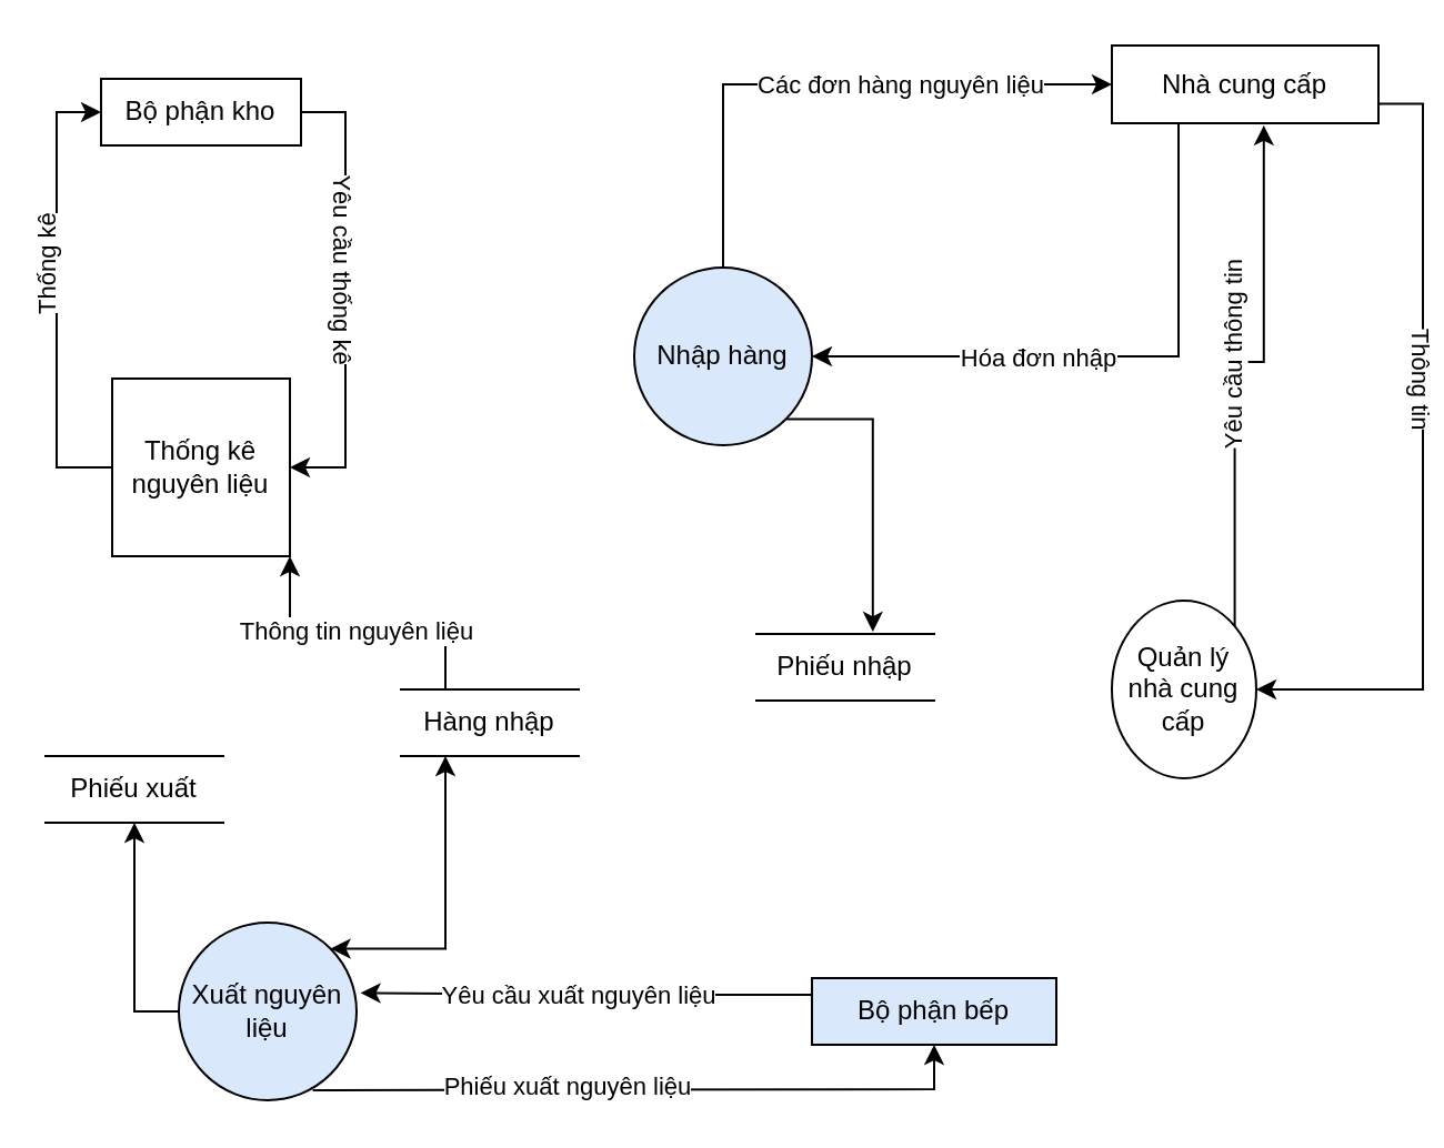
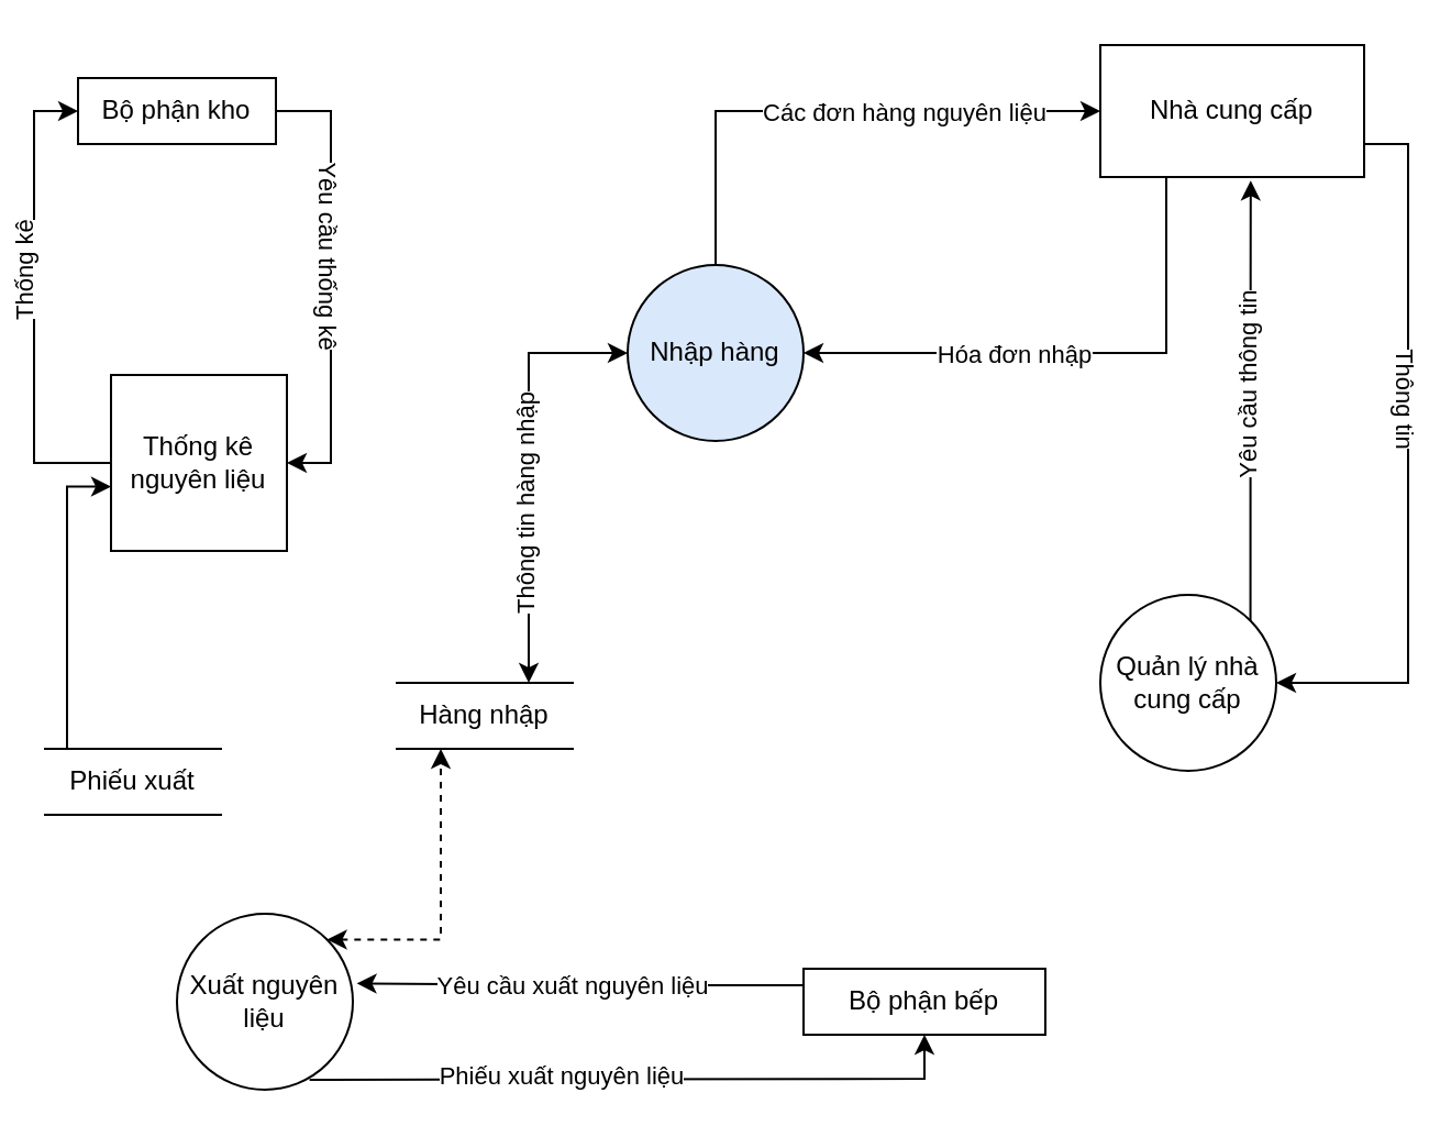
- <mxCell id="9" value="Nhà cung cấp" style="rounded=0;whiteSpace=wrap;html=1;" vertex="1" parent="1"><mxGeometry x="500" y="20" width="120" height="35" as="geometry" /></mxCell>
+ <mxCell id="9" value="Nhà cung cấp" style="rounded=0;whiteSpace=wrap;html=1;" vertex="1" parent="1"><mxGeometry x="500" y="20" width="120" height="60" as="geometry" /></mxCell>
- <mxCell id="20" value="Bộ phận kho" style="rounded=0;whiteSpace=wrap;html=1;" vertex="1" parent="1"><mxGeometry x="45" y="35" width="90" height="30" as="geometry" /></mxCell>
+ <mxCell id="20" value="Bộ phận kho" style="rounded=0;whiteSpace=wrap;html=1;" vertex="1" parent="1"><mxGeometry x="35" y="35" width="90" height="30" as="geometry" /></mxCell>
+ <mxCell id="25" style="edgeStyle=orthogonalEdgeStyle;rounded=0;orthogonalLoop=1;jettySize=auto;html=1;exitX=0.75;exitY=0;exitDx=0;exitDy=0;entryX=0;entryY=0.5;entryDx=0;entryDy=0;startArrow=classic;startFill=1;" edge="1" parent="1" source="27" target="13"><mxGeometry relative="1" as="geometry" /></mxCell>
+ <mxCell id="26" value="Thông tin hàng nhập" style="edgeLabel;html=1;align=center;verticalAlign=middle;resizable=0;points=[];rotation=-90;" vertex="1" connectable="0" parent="25"><mxGeometry x="-0.432" y="2" relative="1" as="geometry"><mxPoint y="-25" as="offset" /></mxGeometry></mxCell>
- <mxCell id="12" style="edgeStyle=orthogonalEdgeStyle;rounded=0;orthogonalLoop=1;jettySize=auto;html=1;exitX=1;exitY=1;exitDx=0;exitDy=0;entryX=0.655;entryY=-0.033;entryDx=0;entryDy=0;entryPerimeter=0;" edge="1" parent="1" source="13" target="14"><mxGeometry relative="1" as="geometry"><Array as="points"><mxPoint x="392" y="188" /></Array></mxGeometry></mxCell>
+ <mxCell id="21" style="edgeStyle=orthogonalEdgeStyle;rounded=0;orthogonalLoop=1;jettySize=auto;html=1;exitX=0.25;exitY=0;exitDx=0;exitDy=0;entryX=0;entryY=0.635;entryDx=0;entryDy=0;entryPerimeter=0;" edge="1" parent="1" source="22" target="17"><mxGeometry relative="1" as="geometry"><Array as="points"><mxPoint x="30" y="340" /><mxPoint x="30" y="221" /></Array></mxGeometry></mxCell>
- <mxCell id="23" style="edgeStyle=orthogonalEdgeStyle;rounded=0;orthogonalLoop=1;jettySize=auto;html=1;exitX=0.25;exitY=0;exitDx=0;exitDy=0;entryX=1;entryY=1;entryDx=0;entryDy=0;" edge="1" parent="1" source="27" target="17"><mxGeometry relative="1" as="geometry" /></mxCell>
- <mxCell id="24" value="Thông tin nguyên liệu" style="edgeLabel;html=1;align=center;verticalAlign=middle;resizable=0;points=[];" vertex="1" connectable="0" parent="23"><mxGeometry x="0.085" y="3" relative="1" as="geometry"><mxPoint as="offset" /></mxGeometry></mxCell>
- <mxCell id="14" value="Phiếu nhập" style="shape=partialRectangle;whiteSpace=wrap;html=1;left=0;right=0;fillColor=none;" vertex="1" parent="1"><mxGeometry x="340" y="285" width="80" height="30" as="geometry" /></mxCell>
- <mxCell id="4" value="Quản lý nhà cung cấp" style="ellipse;whiteSpace=wrap;html=1;aspect=fixed;" vertex="1" parent="1"><mxGeometry x="500" y="270" width="65" height="80" as="geometry" /></mxCell>
+ <mxCell id="4" value="Quản lý nhà cung cấp" style="ellipse;whiteSpace=wrap;html=1;aspect=fixed;" vertex="1" parent="1"><mxGeometry x="500" y="270" width="80" height="80" as="geometry" /></mxCell>
- <mxCell id="29" style="edgeStyle=orthogonalEdgeStyle;rounded=0;orthogonalLoop=1;jettySize=auto;html=1;exitX=1;exitY=0;exitDx=0;exitDy=0;entryX=0.25;entryY=1;entryDx=0;entryDy=0;startArrow=classic;startFill=1;" edge="1" parent="1" source="32" target="27"><mxGeometry relative="1" as="geometry" /></mxCell>
+ <mxCell id="29" style="edgeStyle=orthogonalEdgeStyle;rounded=0;orthogonalLoop=1;jettySize=auto;html=1;exitX=1;exitY=0;exitDx=0;exitDy=0;entryX=0.25;entryY=1;entryDx=0;entryDy=0;startArrow=classic;startFill=1;dashed=1;" edge="1" parent="1" source="32" target="27"><mxGeometry relative="1" as="geometry" /></mxCell>
- <mxCell id="28" style="edgeStyle=orthogonalEdgeStyle;rounded=0;orthogonalLoop=1;jettySize=auto;html=1;entryX=0.5;entryY=1;entryDx=0;entryDy=0;startArrow=none;startFill=0;exitX=0;exitY=0.5;exitDx=0;exitDy=0;" edge="1" parent="1" source="32" target="22"><mxGeometry relative="1" as="geometry" /></mxCell>
- <mxCell id="32" value="Xuất nguyên liệu" style="ellipse;whiteSpace=wrap;html=1;aspect=fixed;fillColor=#dae8fc;" vertex="1" parent="1"><mxGeometry x="80" y="415" width="80" height="80" as="geometry" /></mxCell>
+ <mxCell id="32" value="Xuất nguyên liệu" style="ellipse;whiteSpace=wrap;html=1;aspect=fixed;" vertex="1" parent="1"><mxGeometry x="80" y="415" width="80" height="80" as="geometry" /></mxCell>
- <mxCell id="35" value="Bộ phận bếp" style="rounded=0;whiteSpace=wrap;html=1;fillColor=#dae8fc;" vertex="1" parent="1"><mxGeometry x="365" y="440" width="110" height="30" as="geometry" /></mxCell>
+ <mxCell id="35" value="Bộ phận bếp" style="rounded=0;whiteSpace=wrap;html=1;" vertex="1" parent="1"><mxGeometry x="365" y="440" width="110" height="30" as="geometry" /></mxCell>
